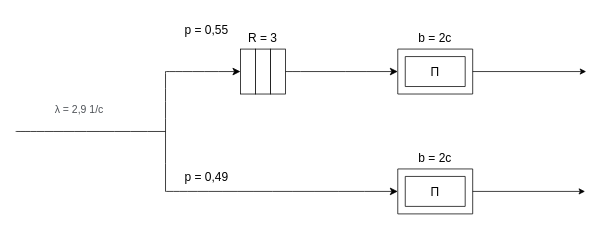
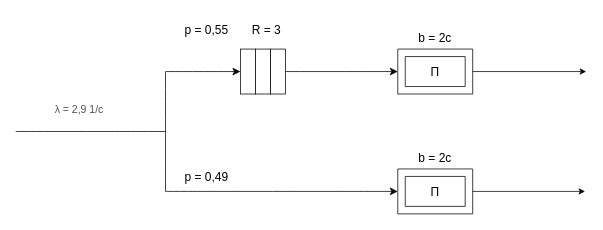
- <mxCell id="12" value="R = 3" style="text;html=1;align=center;verticalAlign=middle;whiteSpace=wrap;rounded=0;fontSize=16;" parent="1" vertex="1"><mxGeometry x="320" y="35" width="60" height="30" as="geometry" /></mxCell>
+ <mxCell id="12" value="R = 3" style="text;html=1;align=center;verticalAlign=middle;whiteSpace=wrap;rounded=0;fontSize=16;" parent="1" vertex="1"><mxGeometry x="325" y="25" width="60" height="30" as="geometry" /></mxCell>
